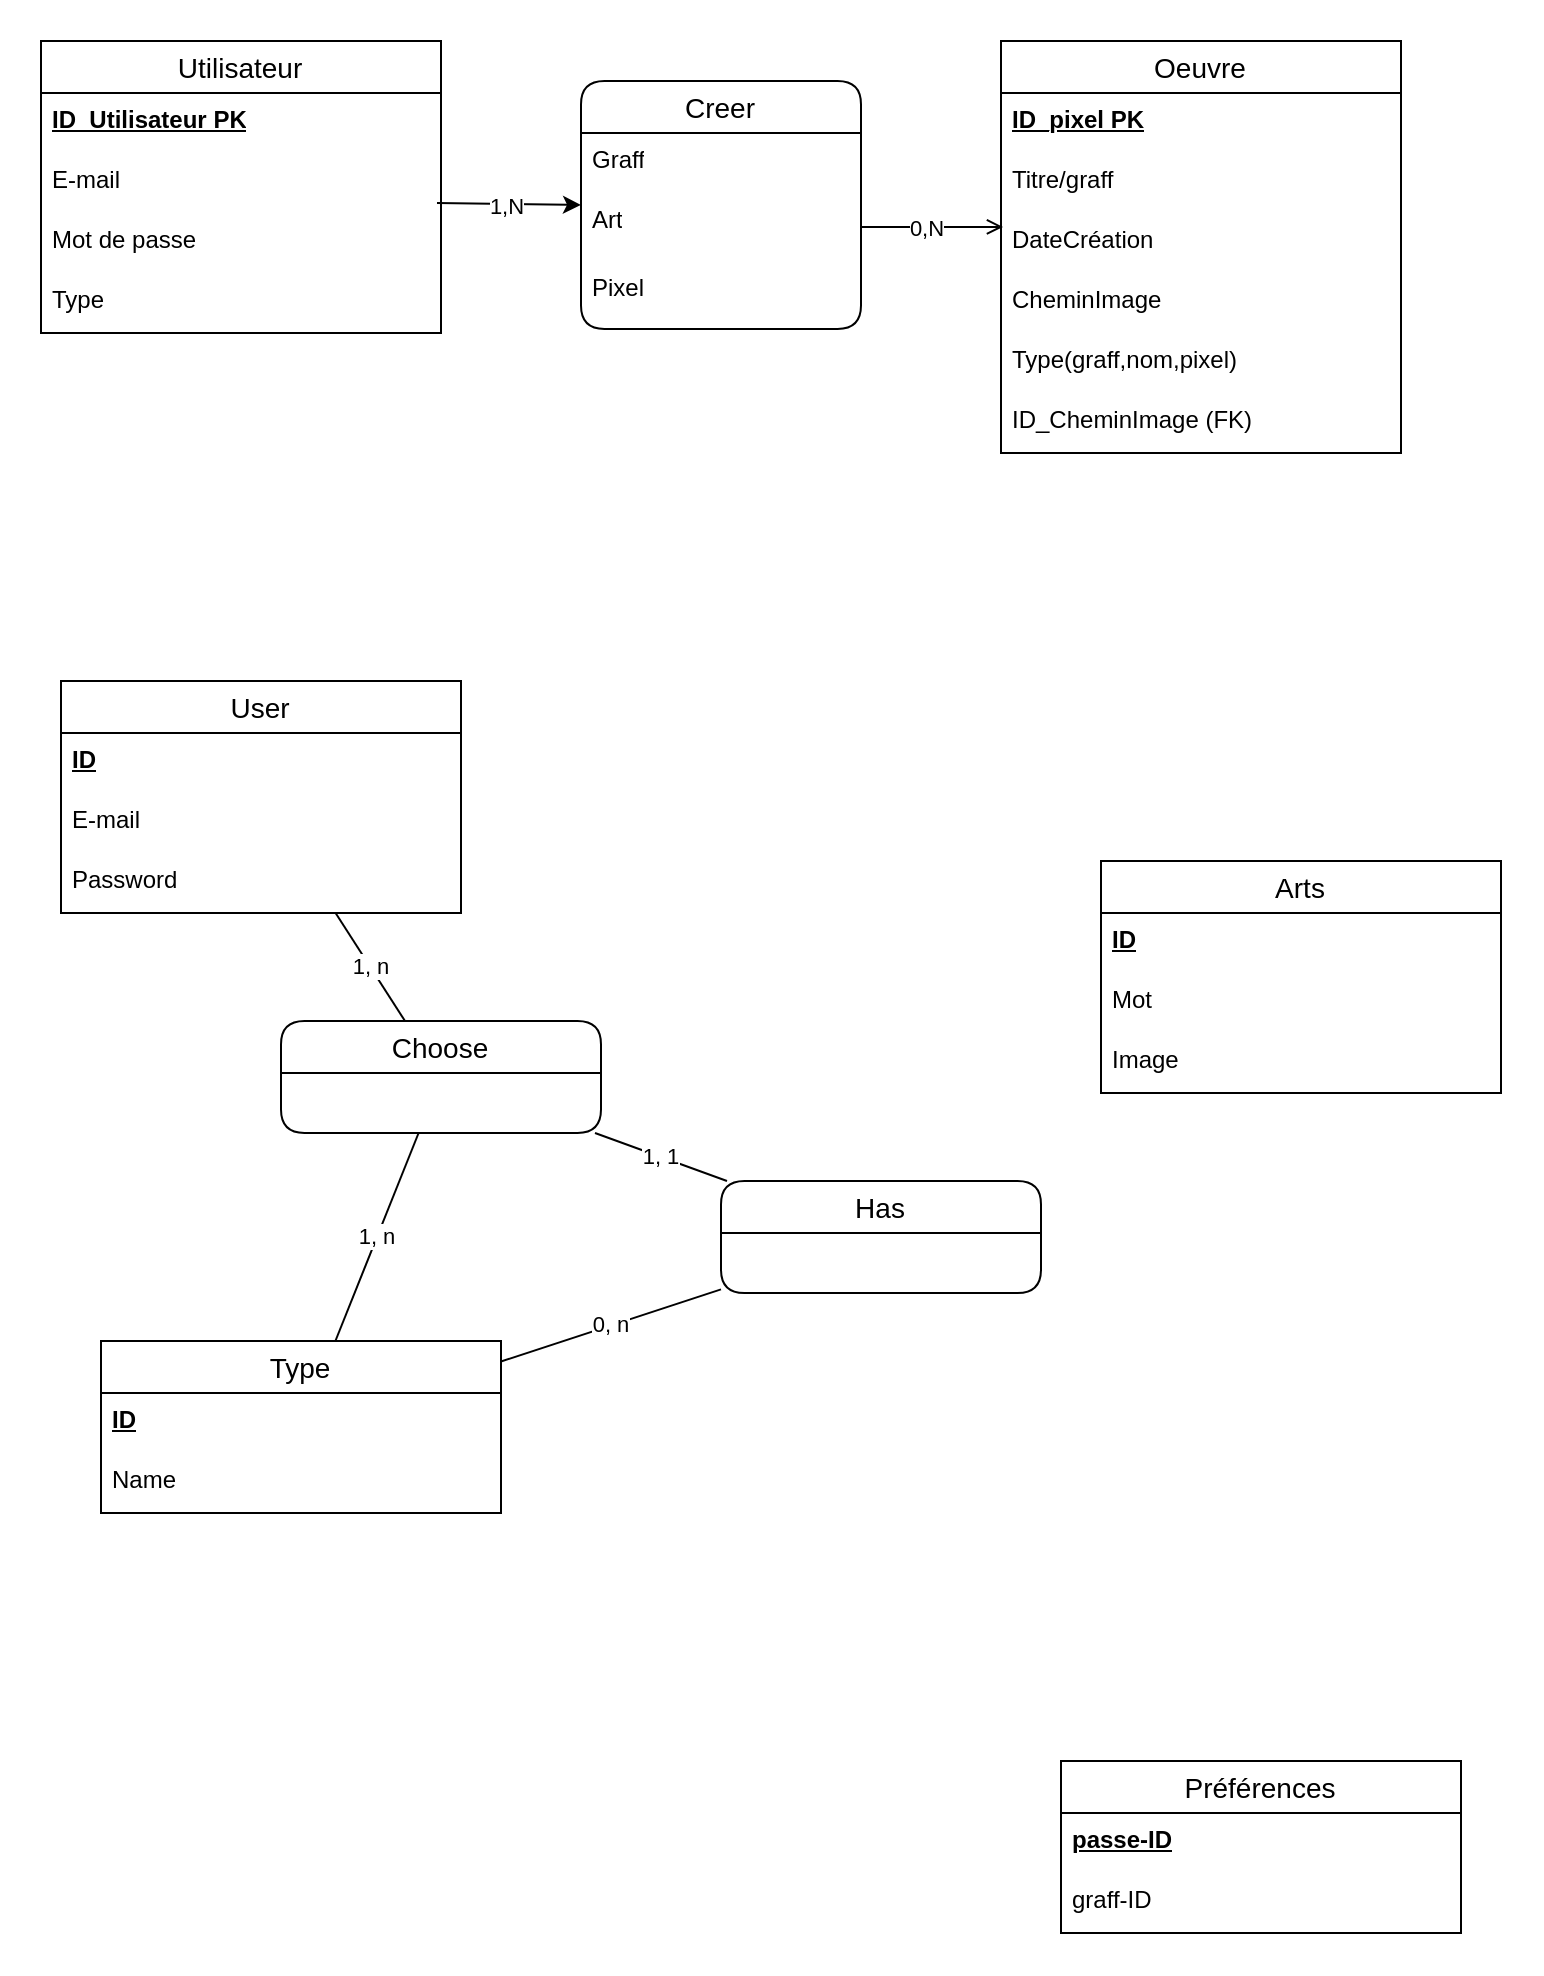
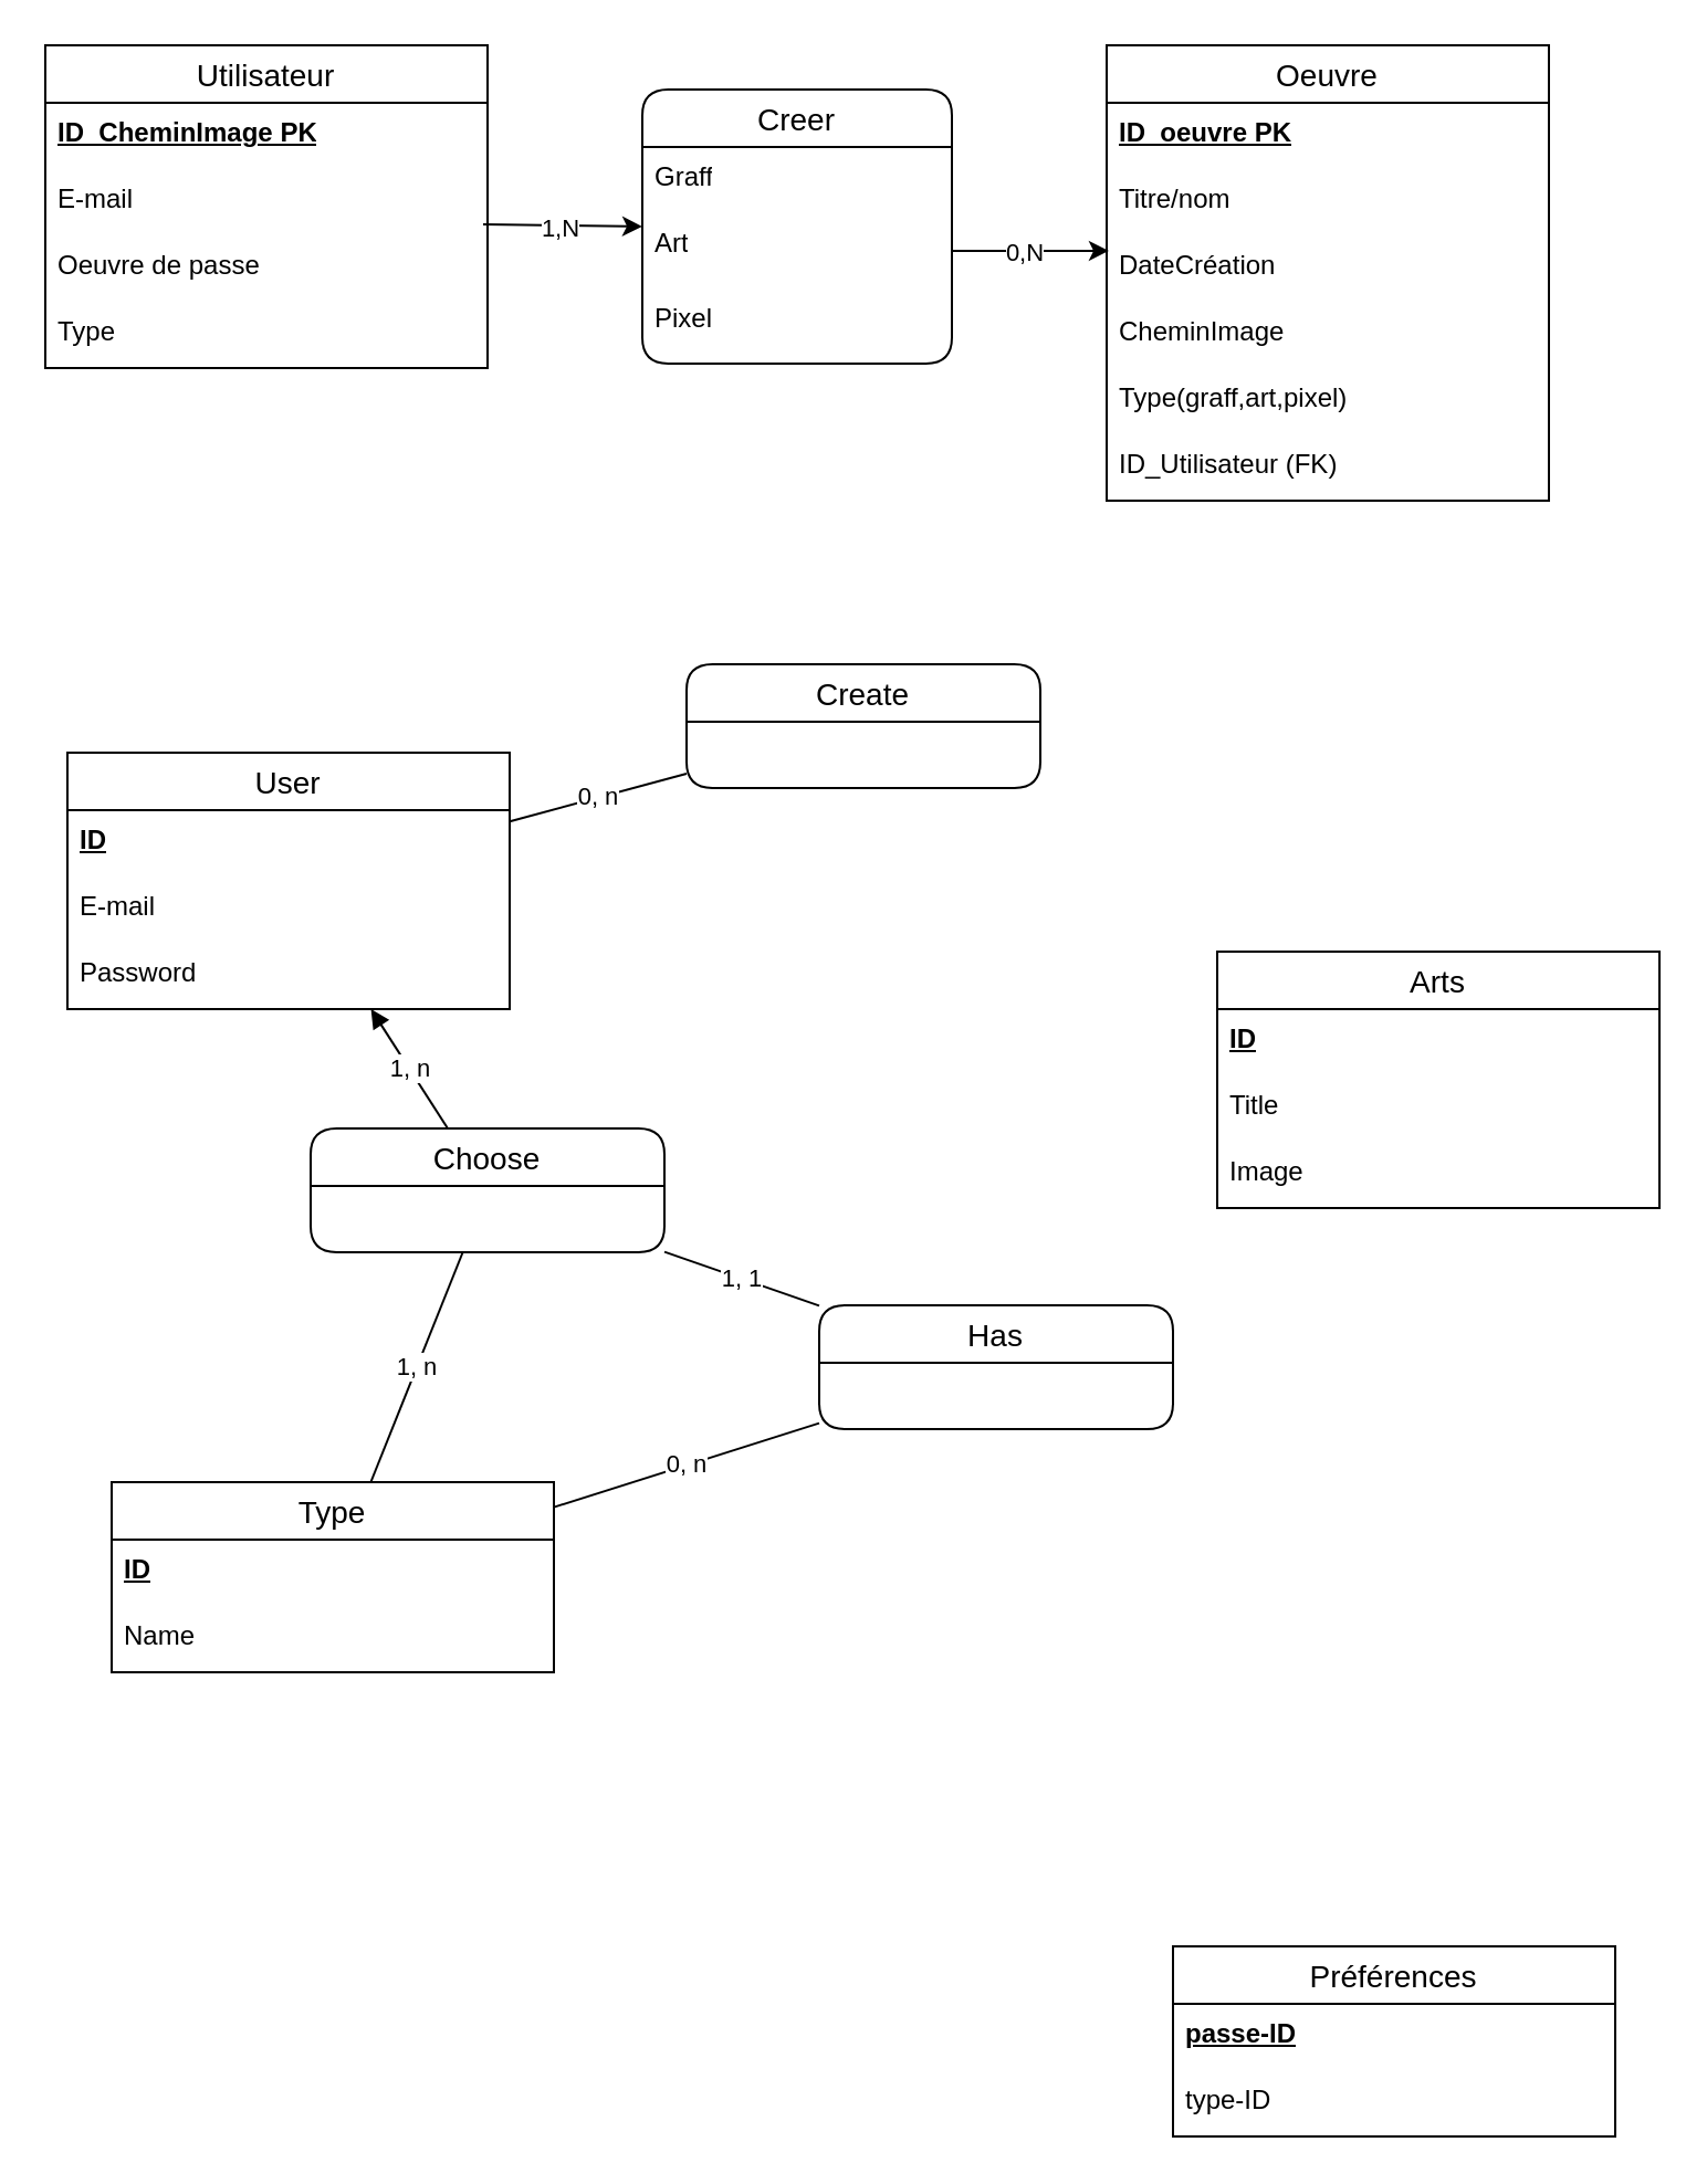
- <mxCell id="3" value="&lt;u style=&quot;border-color: var(--border-color);&quot;&gt;&lt;b style=&quot;border-color: var(--border-color);&quot;&gt;ID_Utilisateur PK&lt;/b&gt;&lt;/u&gt;" style="text;strokeColor=none;fillColor=none;spacingLeft=4;spacingRight=4;overflow=hidden;rotatable=0;points=[[0,0.5],[1,0.5]];portConstraint=eastwest;fontSize=12;whiteSpace=wrap;html=1;" vertex="1" parent="2"><mxGeometry y="26" width="200" height="30" as="geometry" /></mxCell>
+ <mxCell id="3" value="&lt;u style=&quot;border-color: var(--border-color);&quot;&gt;&lt;b style=&quot;border-color: var(--border-color);&quot;&gt;ID_CheminImage PK&lt;/b&gt;&lt;/u&gt;" style="text;strokeColor=none;fillColor=none;spacingLeft=4;spacingRight=4;overflow=hidden;rotatable=0;points=[[0,0.5],[1,0.5]];portConstraint=eastwest;fontSize=12;whiteSpace=wrap;html=1;" vertex="1" parent="2"><mxGeometry y="26" width="200" height="30" as="geometry" /></mxCell>
- <mxCell id="8" value="&lt;u&gt;&lt;b&gt;ID_pixel PK&lt;/b&gt;&lt;/u&gt;" style="text;strokeColor=none;fillColor=none;spacingLeft=4;spacingRight=4;overflow=hidden;rotatable=0;points=[[0,0.5],[1,0.5]];portConstraint=eastwest;fontSize=12;whiteSpace=wrap;html=1;" vertex="1" parent="7"><mxGeometry y="26" width="200" height="30" as="geometry" /></mxCell>
+ <mxCell id="8" value="&lt;u&gt;&lt;b&gt;ID_oeuvre PK&lt;/b&gt;&lt;/u&gt;" style="text;strokeColor=none;fillColor=none;spacingLeft=4;spacingRight=4;overflow=hidden;rotatable=0;points=[[0,0.5],[1,0.5]];portConstraint=eastwest;fontSize=12;whiteSpace=wrap;html=1;" vertex="1" parent="7"><mxGeometry y="26" width="200" height="30" as="geometry" /></mxCell>
- <mxCell id="9" value="Titre/graff" style="text;strokeColor=none;fillColor=none;spacingLeft=4;spacingRight=4;overflow=hidden;rotatable=0;points=[[0,0.5],[1,0.5]];portConstraint=eastwest;fontSize=12;whiteSpace=wrap;html=1;" vertex="1" parent="7"><mxGeometry y="56" width="200" height="30" as="geometry" /></mxCell>
+ <mxCell id="9" value="Titre/nom" style="text;strokeColor=none;fillColor=none;spacingLeft=4;spacingRight=4;overflow=hidden;rotatable=0;points=[[0,0.5],[1,0.5]];portConstraint=eastwest;fontSize=12;whiteSpace=wrap;html=1;" vertex="1" parent="7"><mxGeometry y="56" width="200" height="30" as="geometry" /></mxCell>
- <mxCell id="20" value="" style="edgeStyle=orthogonalEdgeStyle;rounded=0;orthogonalLoop=1;jettySize=auto;html=1;entryX=0.005;entryY=0.233;entryDx=0;entryDy=0;entryPerimeter=0;endArrow=open;" edge="1" parent="1" source="16" target="10"><mxGeometry relative="1" as="geometry" /></mxCell>
+ <mxCell id="20" value="" style="edgeStyle=orthogonalEdgeStyle;rounded=0;orthogonalLoop=1;jettySize=auto;html=1;entryX=0.005;entryY=0.233;entryDx=0;entryDy=0;entryPerimeter=0;" edge="1" parent="1" source="16" target="10"><mxGeometry relative="1" as="geometry" /></mxCell>
- <mxCell id="5" value="Mot de passe" style="text;strokeColor=none;fillColor=none;spacingLeft=4;spacingRight=4;overflow=hidden;rotatable=0;points=[[0,0.5],[1,0.5]];portConstraint=eastwest;fontSize=12;whiteSpace=wrap;html=1;" vertex="1" parent="2"><mxGeometry y="86" width="200" height="30" as="geometry" /></mxCell>
+ <mxCell id="5" value="Oeuvre de passe" style="text;strokeColor=none;fillColor=none;spacingLeft=4;spacingRight=4;overflow=hidden;rotatable=0;points=[[0,0.5],[1,0.5]];portConstraint=eastwest;fontSize=12;whiteSpace=wrap;html=1;" vertex="1" parent="2"><mxGeometry y="86" width="200" height="30" as="geometry" /></mxCell>
- <mxCell id="12" value="Type(graff,nom,pixel)" style="text;strokeColor=none;fillColor=none;spacingLeft=4;spacingRight=4;overflow=hidden;rotatable=0;points=[[0,0.5],[1,0.5]];portConstraint=eastwest;fontSize=12;whiteSpace=wrap;html=1;" vertex="1" parent="7"><mxGeometry y="146" width="200" height="30" as="geometry" /></mxCell>
+ <mxCell id="12" value="Type(graff,art,pixel)" style="text;strokeColor=none;fillColor=none;spacingLeft=4;spacingRight=4;overflow=hidden;rotatable=0;points=[[0,0.5],[1,0.5]];portConstraint=eastwest;fontSize=12;whiteSpace=wrap;html=1;" vertex="1" parent="7"><mxGeometry y="146" width="200" height="30" as="geometry" /></mxCell>
- <mxCell id="13" value="ID_CheminImage (FK)" style="text;strokeColor=none;fillColor=none;spacingLeft=4;spacingRight=4;overflow=hidden;rotatable=0;points=[[0,0.5],[1,0.5]];portConstraint=eastwest;fontSize=12;whiteSpace=wrap;html=1;" vertex="1" parent="7"><mxGeometry y="176" width="200" height="30" as="geometry" /></mxCell>
+ <mxCell id="13" value="ID_Utilisateur (FK)" style="text;strokeColor=none;fillColor=none;spacingLeft=4;spacingRight=4;overflow=hidden;rotatable=0;points=[[0,0.5],[1,0.5]];portConstraint=eastwest;fontSize=12;whiteSpace=wrap;html=1;" vertex="1" parent="7"><mxGeometry y="176" width="200" height="30" as="geometry" /></mxCell>
+ <mxCell id="37" value="Create" style="swimlane;fontStyle=0;childLayout=stackLayout;horizontal=1;startSize=26;horizontalStack=0;resizeParent=1;resizeParentMax=0;resizeLast=0;collapsible=1;marginBottom=0;align=center;fontSize=14;rounded=1;" vertex="1" parent="1"><mxGeometry x="310" y="300" width="160" height="56" as="geometry" /></mxCell>
+ <mxCell id="33" value="0, n" style="endArrow=none;html=1;rounded=0;" edge="1" parent="1" source="22" target="37"><mxGeometry relative="1" as="geometry"><mxPoint x="250" y="480" as="sourcePoint" /><mxPoint x="410" y="480" as="targetPoint" /></mxGeometry></mxCell>
- <mxCell id="42" value="1, n" style="endArrow=none;html=1;rounded=0;" edge="1" parent="1" source="41" target="22"><mxGeometry relative="1" as="geometry"><mxPoint x="250" y="570" as="sourcePoint" /><mxPoint x="410" y="570" as="targetPoint" /></mxGeometry></mxCell>
+ <mxCell id="42" value="1, n" style="endArrow=block;html=1;rounded=0;" edge="1" parent="1" source="41" target="22"><mxGeometry relative="1" as="geometry"><mxPoint x="250" y="570" as="sourcePoint" /><mxPoint x="410" y="570" as="targetPoint" /></mxGeometry></mxCell>
- <mxCell id="28" value="Mot" style="text;strokeColor=none;fillColor=none;spacingLeft=4;spacingRight=4;overflow=hidden;rotatable=0;points=[[0,0.5],[1,0.5]];portConstraint=eastwest;fontSize=12;whiteSpace=wrap;html=1;" vertex="1" parent="26"><mxGeometry y="56" width="200" height="30" as="geometry" /></mxCell>
+ <mxCell id="28" value="Title" style="text;strokeColor=none;fillColor=none;spacingLeft=4;spacingRight=4;overflow=hidden;rotatable=0;points=[[0,0.5],[1,0.5]];portConstraint=eastwest;fontSize=12;whiteSpace=wrap;html=1;" vertex="1" parent="26"><mxGeometry y="56" width="200" height="30" as="geometry" /></mxCell>
- <mxCell id="38" value="Has" style="swimlane;fontStyle=0;childLayout=stackLayout;horizontal=1;startSize=26;horizontalStack=0;resizeParent=1;resizeParentMax=0;resizeLast=0;collapsible=1;marginBottom=0;align=center;fontSize=14;rounded=1;" vertex="1" parent="1"><mxGeometry x="360" y="590" width="160" height="56" as="geometry" /></mxCell>
+ <mxCell id="38" value="Has" style="swimlane;fontStyle=0;childLayout=stackLayout;horizontal=1;startSize=26;horizontalStack=0;resizeParent=1;resizeParentMax=0;resizeLast=0;collapsible=1;marginBottom=0;align=center;fontSize=14;rounded=1;" vertex="1" parent="1"><mxGeometry x="370" y="590" width="160" height="56" as="geometry" /></mxCell>
- <mxCell id="36" value="graff-ID" style="text;strokeColor=none;fillColor=none;spacingLeft=4;spacingRight=4;overflow=hidden;rotatable=0;points=[[0,0.5],[1,0.5]];portConstraint=eastwest;fontSize=12;whiteSpace=wrap;html=1;" vertex="1" parent="34"><mxGeometry y="56" width="200" height="30" as="geometry" /></mxCell>
+ <mxCell id="36" value="type-ID" style="text;strokeColor=none;fillColor=none;spacingLeft=4;spacingRight=4;overflow=hidden;rotatable=0;points=[[0,0.5],[1,0.5]];portConstraint=eastwest;fontSize=12;whiteSpace=wrap;html=1;" vertex="1" parent="34"><mxGeometry y="56" width="200" height="30" as="geometry" /></mxCell>
